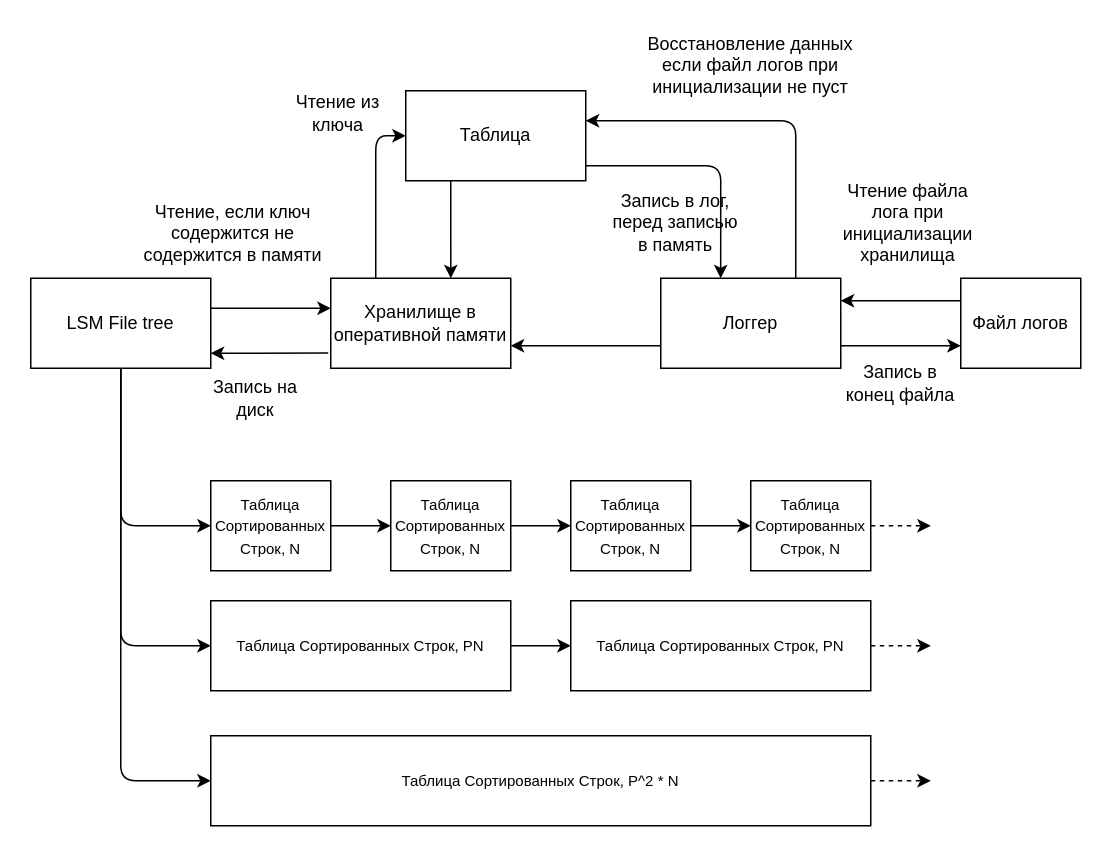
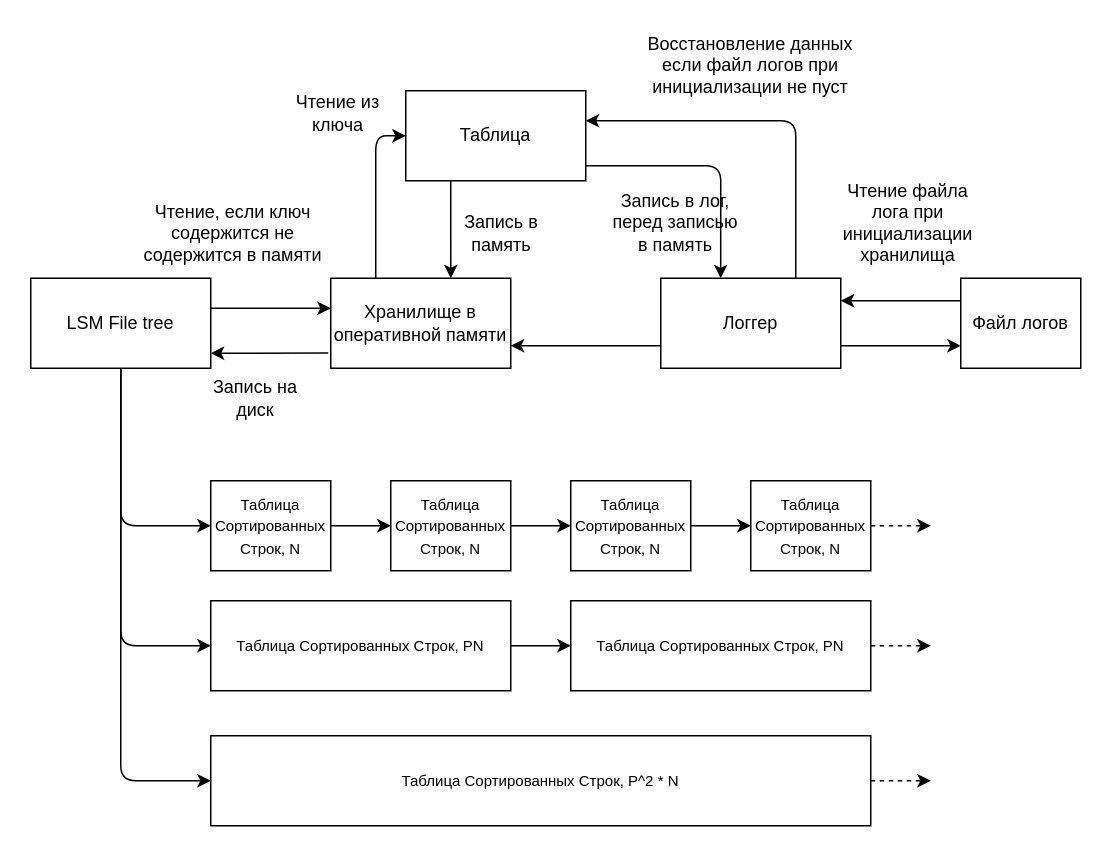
+ <mxCell id="26" value="Запись в память" style="text;html=1;strokeColor=none;fillColor=none;align=center;verticalAlign=middle;whiteSpace=wrap;rounded=0;" vertex="1" parent="1"><mxGeometry x="304" y="145" width="60" height="20" as="geometry" /></mxCell>
- <mxCell id="39" value="Запись в конец файла" style="text;html=1;strokeColor=none;fillColor=none;align=center;verticalAlign=middle;whiteSpace=wrap;rounded=0;" vertex="1" parent="1"><mxGeometry x="560" y="245" width="80" height="20" as="geometry" /></mxCell>
